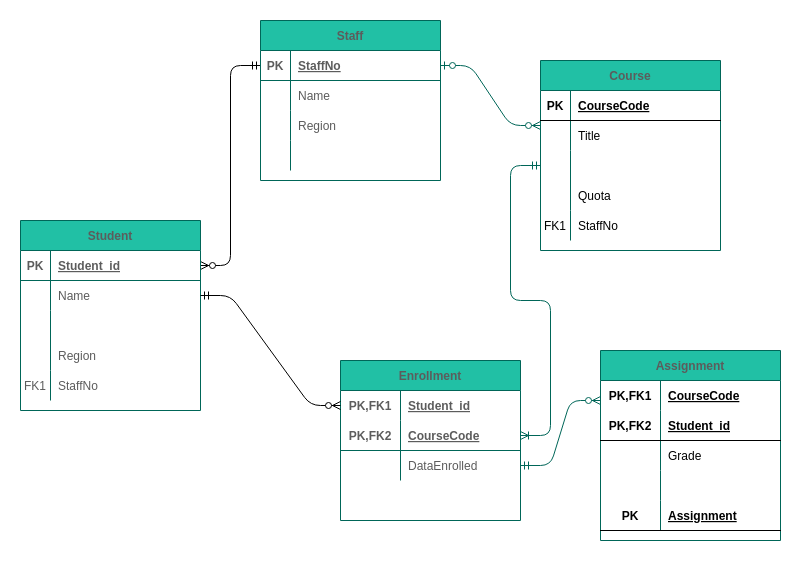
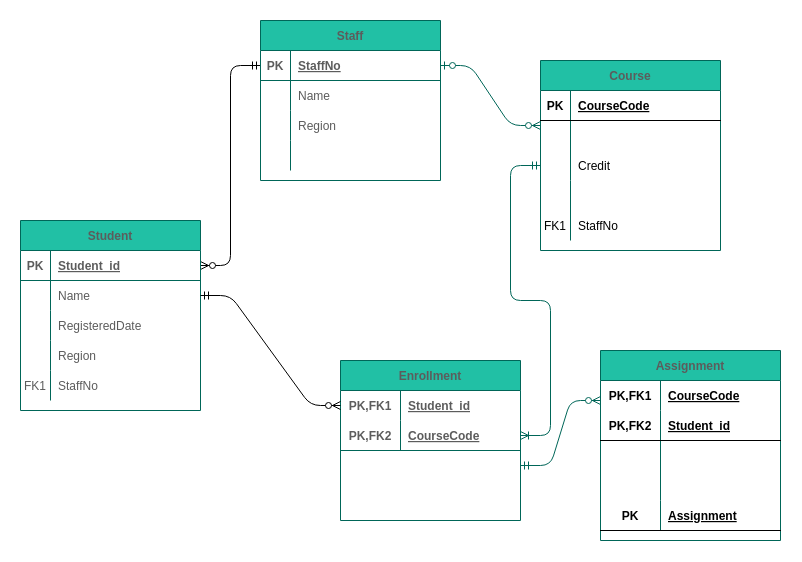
- <mxCell id="50" value="Title" style="shape=partialRectangle;connectable=0;fillColor=none;top=0;left=0;bottom=0;right=0;align=left;spacingLeft=6;overflow=hidden;" parent="48" vertex="1"><mxGeometry x="30" width="150" height="30" as="geometry" /></mxCell>
+ <mxCell id="53" value="Credit" style="shape=partialRectangle;connectable=0;fillColor=none;top=0;left=0;bottom=0;right=0;align=left;spacingLeft=6;overflow=hidden;" parent="51" vertex="1"><mxGeometry x="30" width="150" height="30" as="geometry" /></mxCell>
- <mxCell id="56" value="Quota" style="shape=partialRectangle;connectable=0;fillColor=none;top=0;left=0;bottom=0;right=0;align=left;spacingLeft=6;overflow=hidden;" parent="54" vertex="1"><mxGeometry x="30" width="150" height="30" as="geometry" /></mxCell>
+ <mxCell id="12" value="RegisteredDate" style="shape=partialRectangle;connectable=0;fillColor=none;top=0;left=0;bottom=0;right=0;align=left;spacingLeft=6;overflow=hidden;strokeColor=#006658;fontColor=#5C5C5C;" parent="10" vertex="1"><mxGeometry x="30" width="150" height="30" as="geometry" /></mxCell>
- <mxCell id="71" value="Grade" style="shape=partialRectangle;connectable=0;fillColor=none;top=0;left=0;bottom=0;right=0;align=left;spacingLeft=6;overflow=hidden;" parent="69" vertex="1"><mxGeometry x="60" width="120" height="30" as="geometry" /></mxCell>
- <mxCell id="28" value="DataEnrolled" style="shape=partialRectangle;connectable=0;fillColor=none;top=0;left=0;bottom=0;right=0;align=left;spacingLeft=6;overflow=hidden;strokeColor=#006658;fontColor=#5C5C5C;" parent="26" vertex="1"><mxGeometry x="60" width="120" height="30" as="geometry" /></mxCell>
